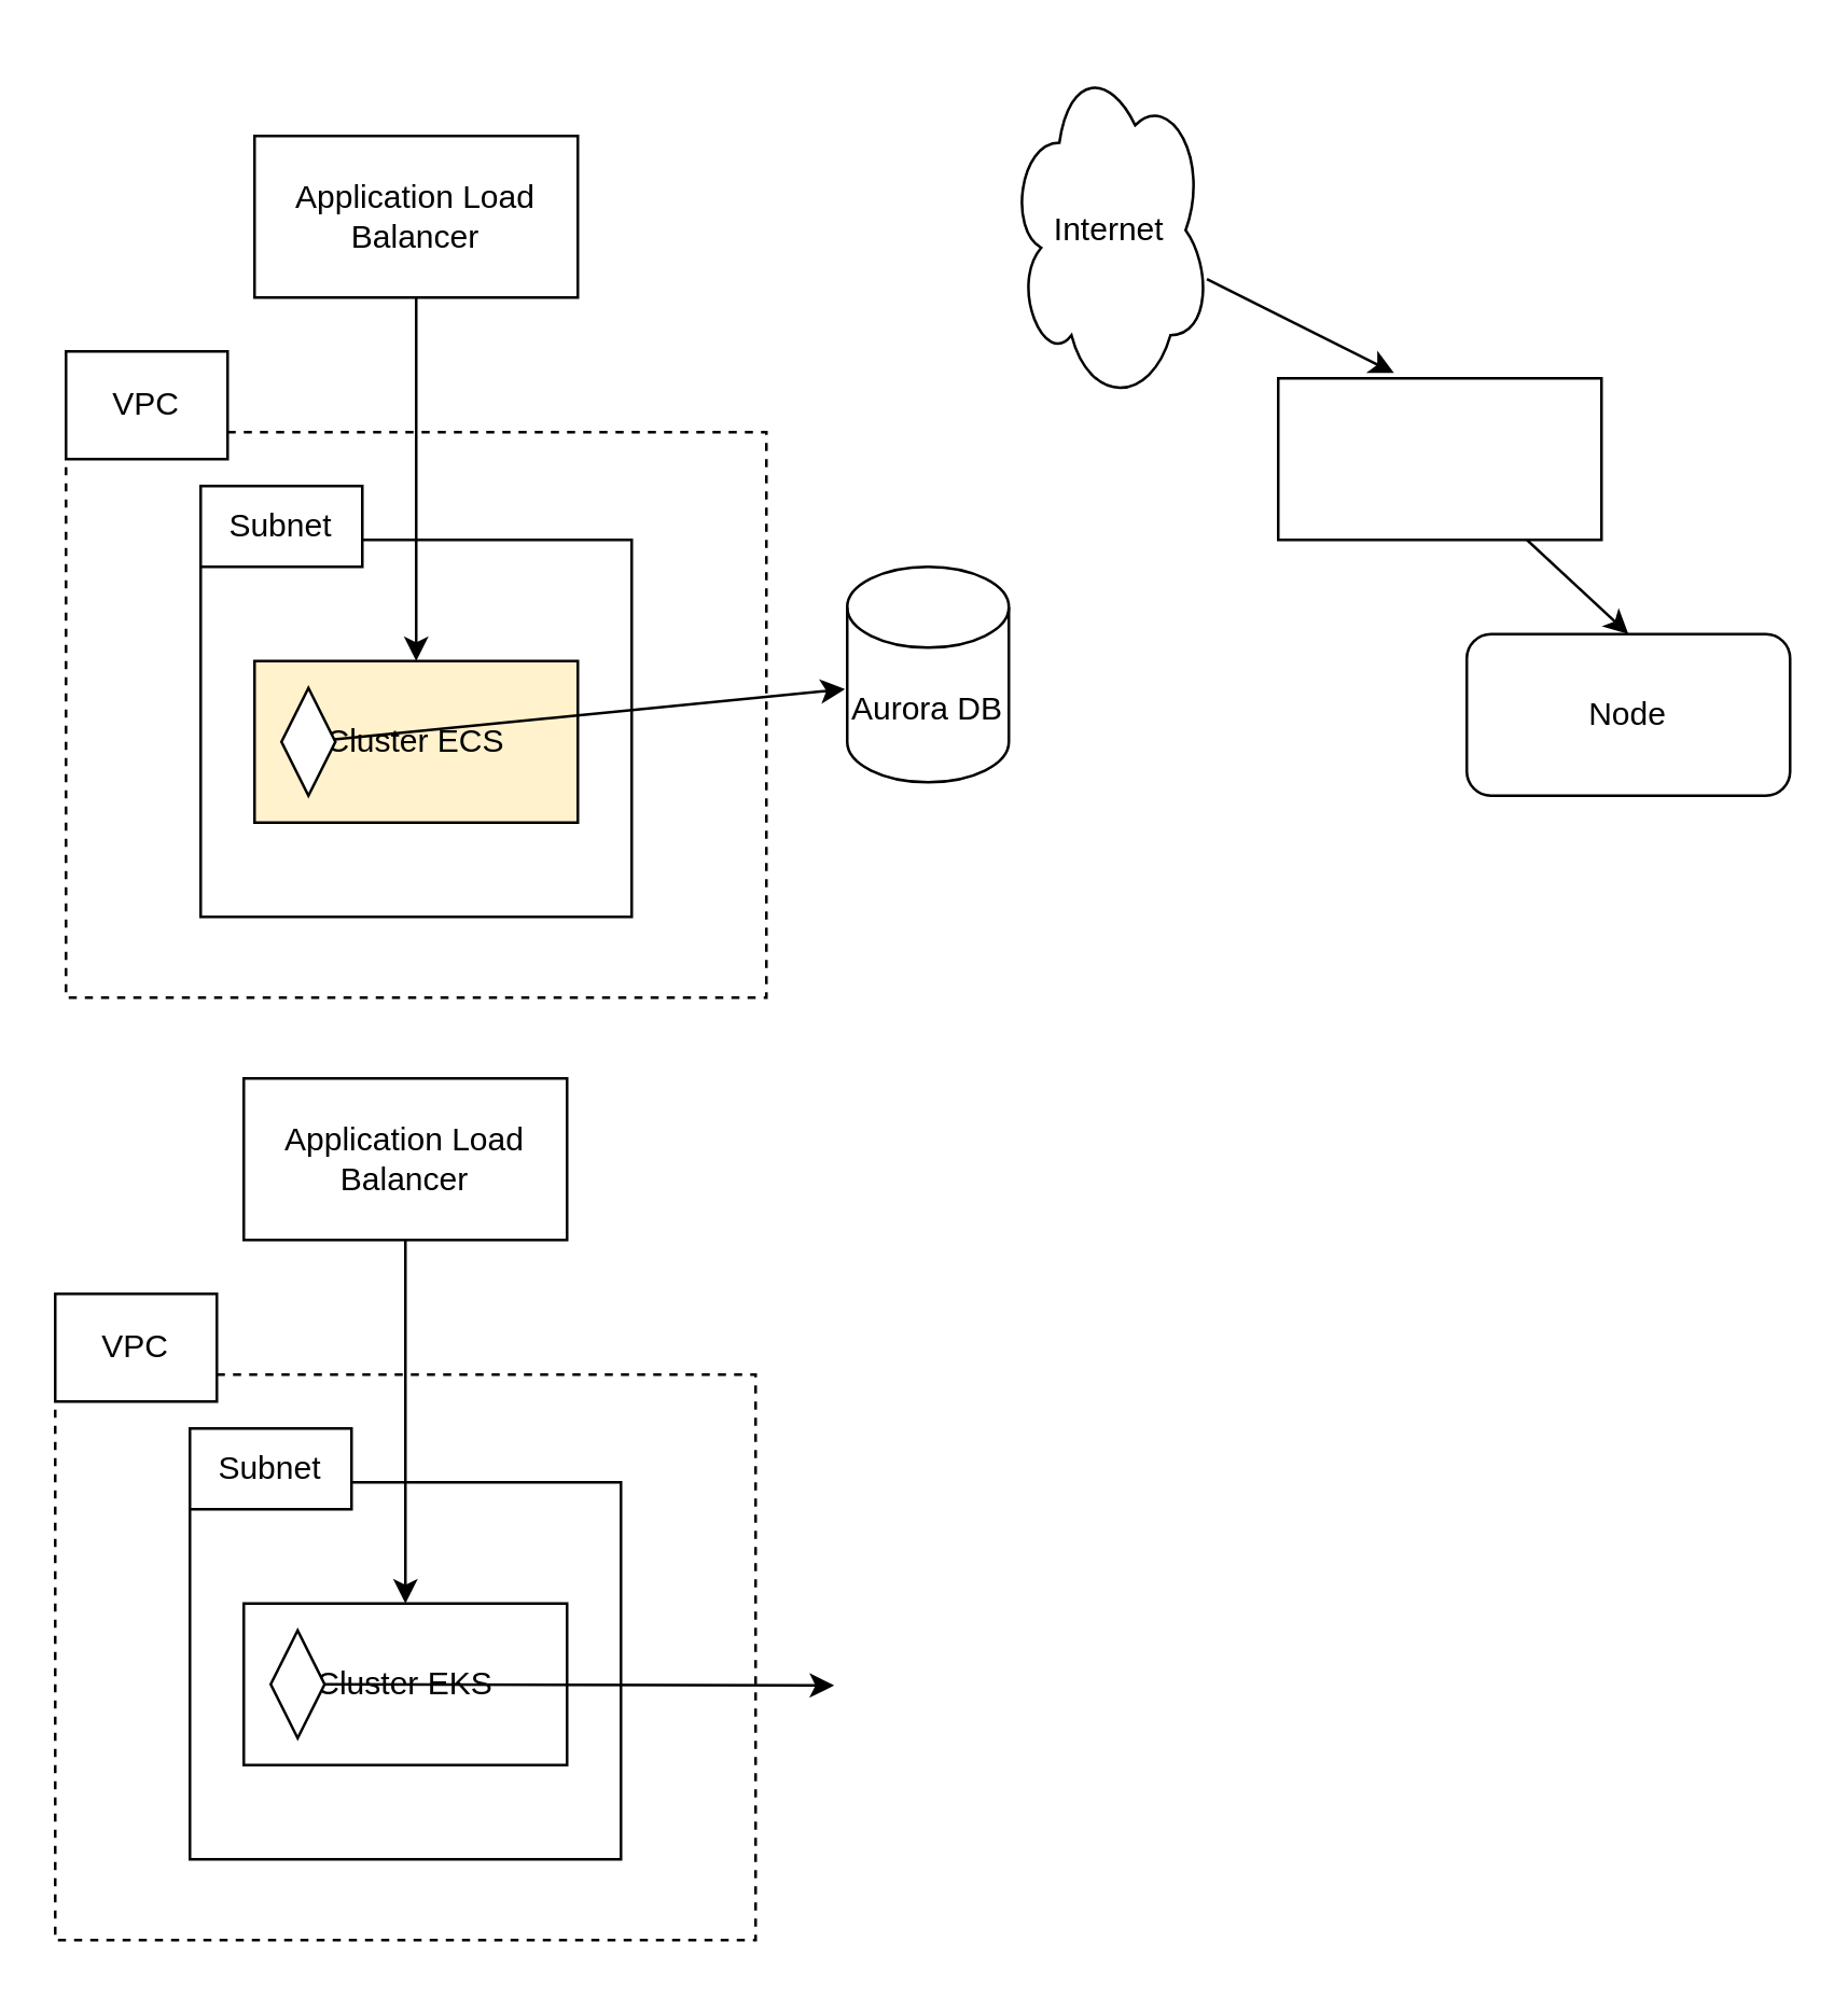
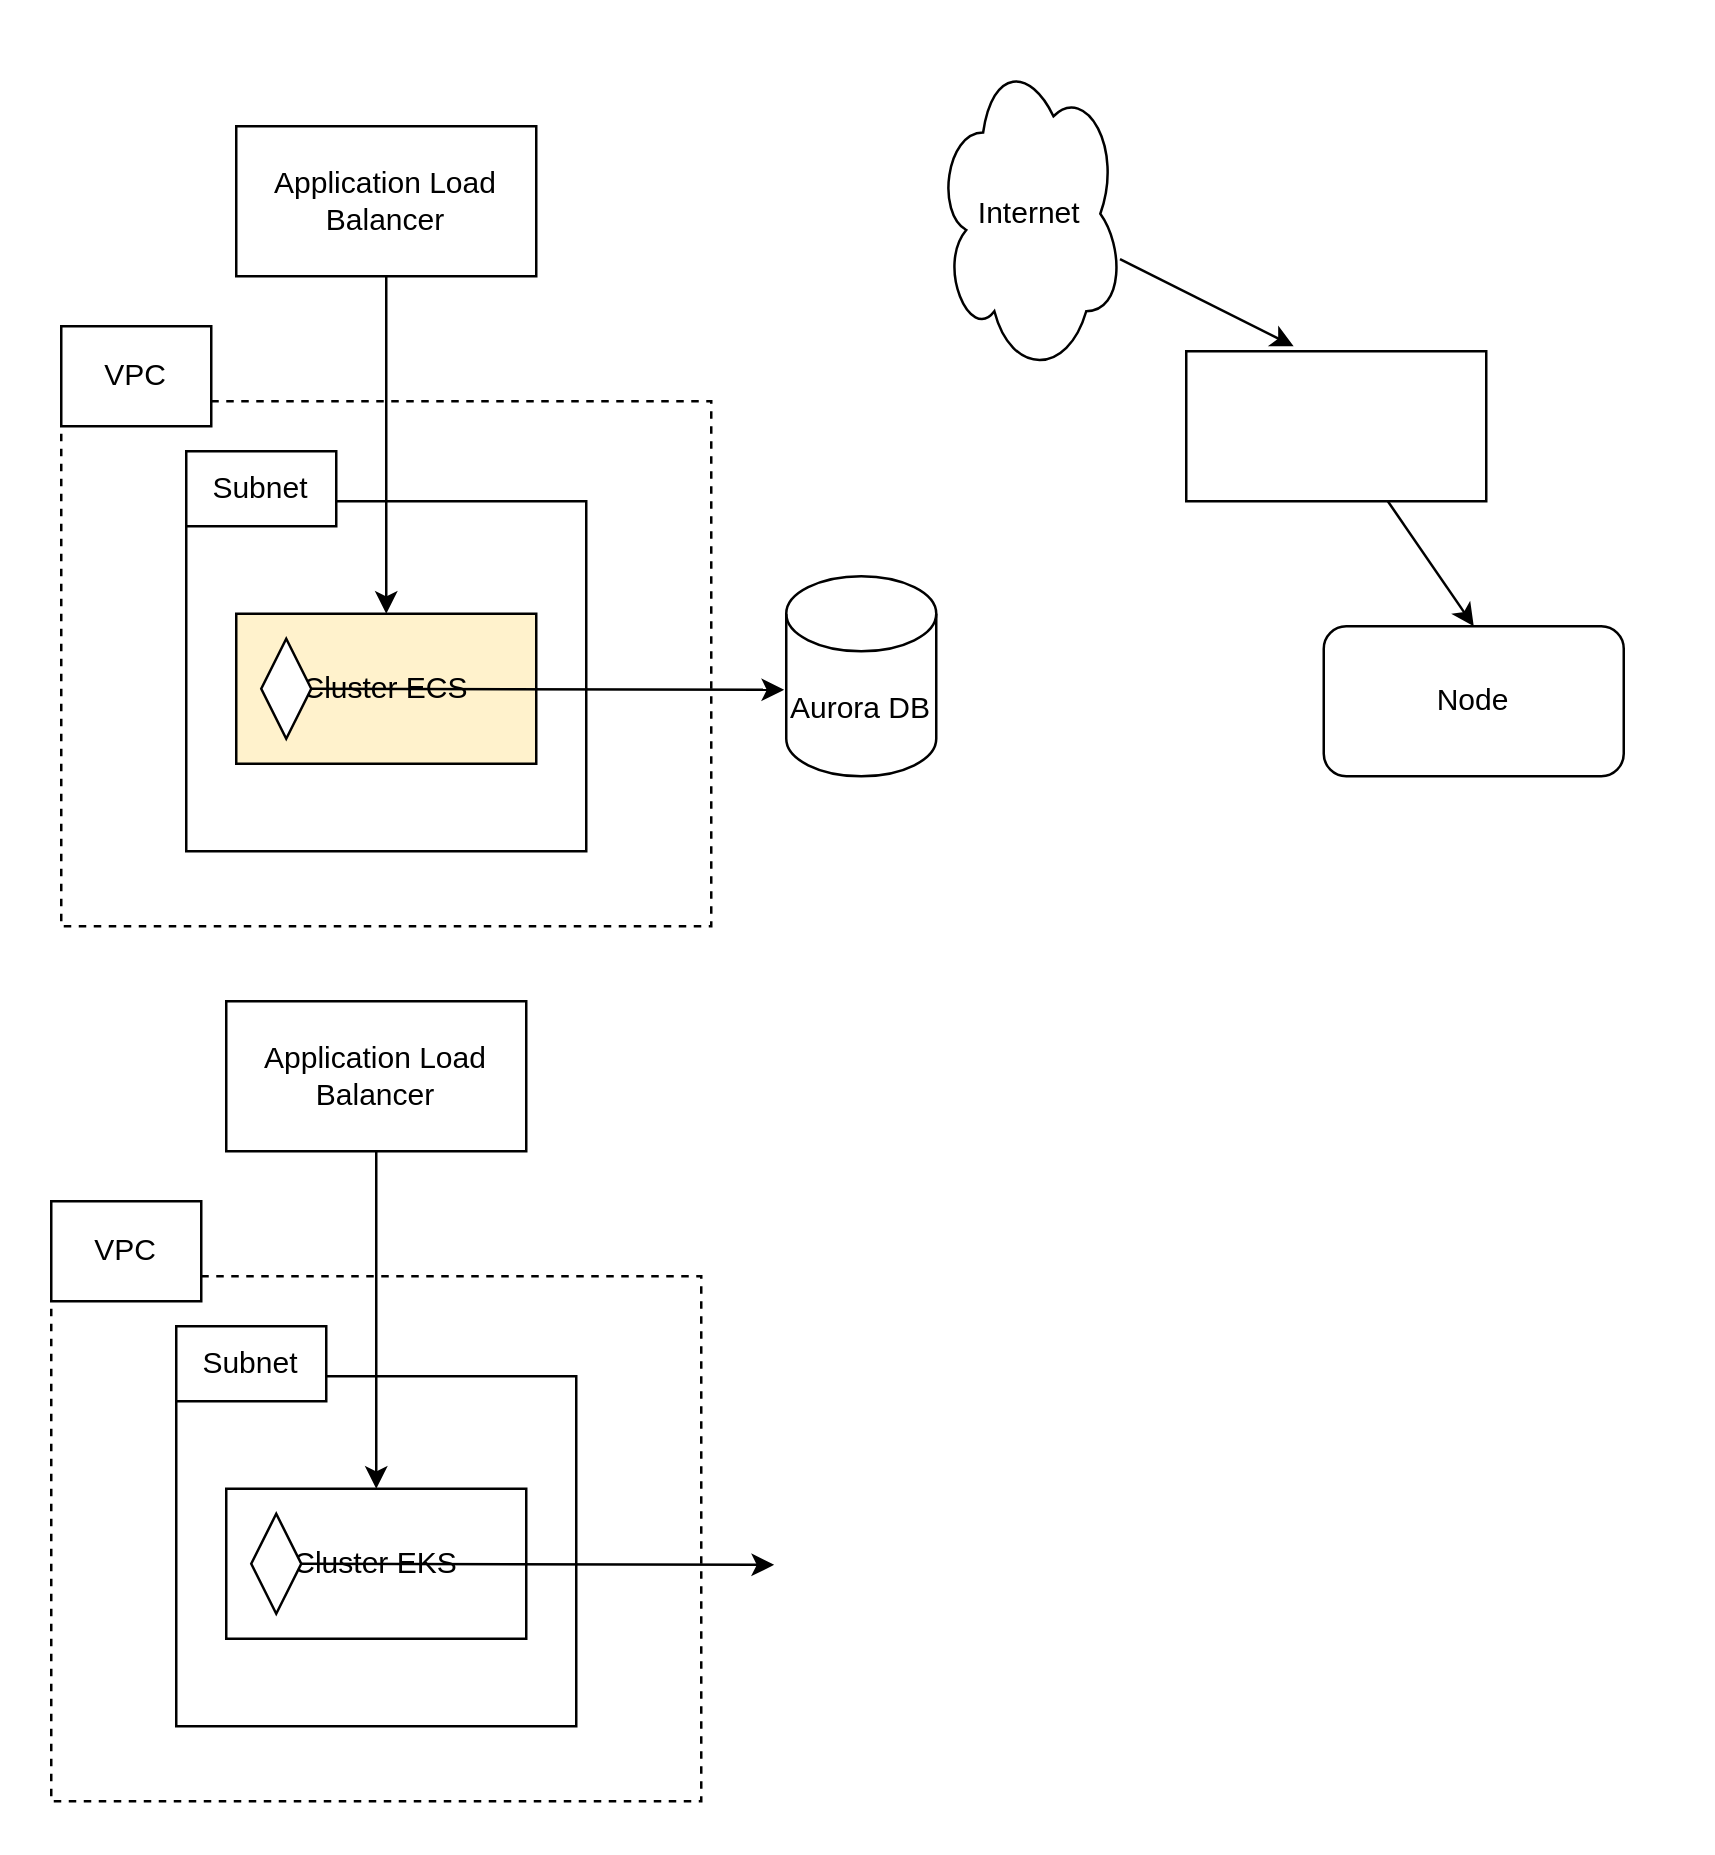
- <mxCell id="16" value="Aurora DB" style="shape=cylinder3;whiteSpace=wrap;html=1;boundedLbl=1;backgroundOutline=1;size=15;strokeColor=default;fillColor=default;" parent="1" vertex="1"><mxGeometry x="314" y="210" width="60" height="80" as="geometry" /></mxCell>
+ <mxCell id="16" value="Aurora DB" style="shape=cylinder3;whiteSpace=wrap;html=1;boundedLbl=1;backgroundOutline=1;size=15;strokeColor=default;fillColor=default;" parent="1" vertex="1"><mxGeometry x="314" y="230" width="60" height="80" as="geometry" /></mxCell>
- <mxCell id="11" value="Node" style="rounded=1;whiteSpace=wrap;html=1;strokeColor=default;fillColor=default;" parent="1" vertex="1"><mxGeometry x="544" y="235" width="120" height="60" as="geometry" /></mxCell>
+ <mxCell id="11" value="Node" style="rounded=1;whiteSpace=wrap;html=1;strokeColor=default;fillColor=default;" parent="1" vertex="1"><mxGeometry x="529" y="250" width="120" height="60" as="geometry" /></mxCell>
